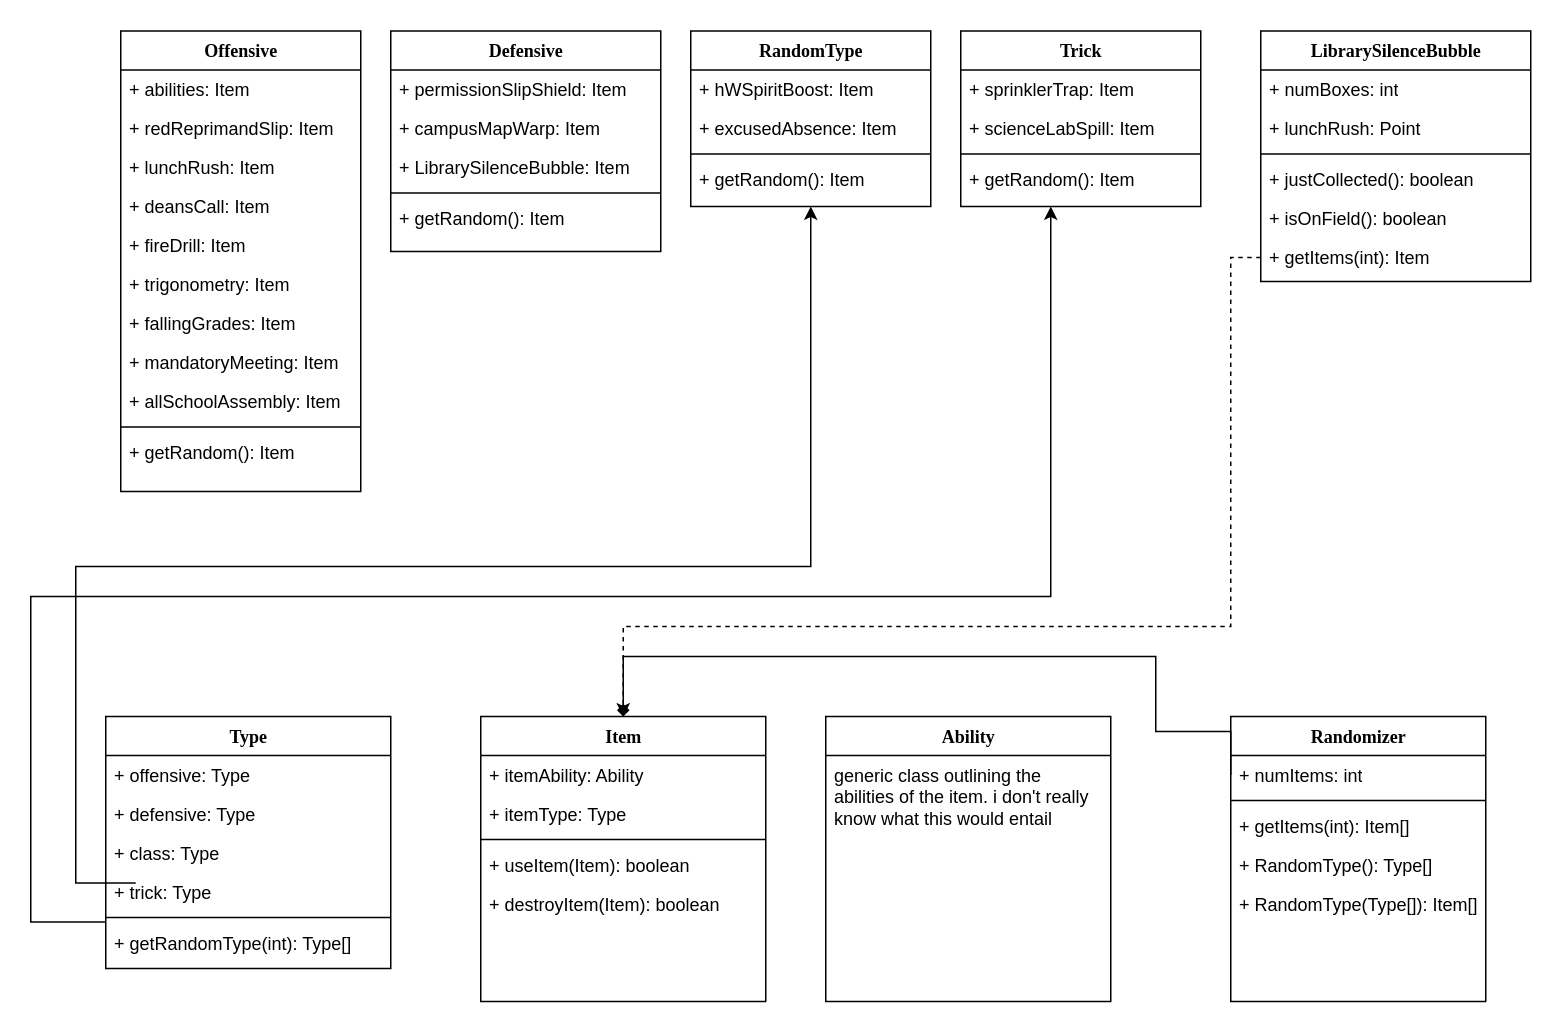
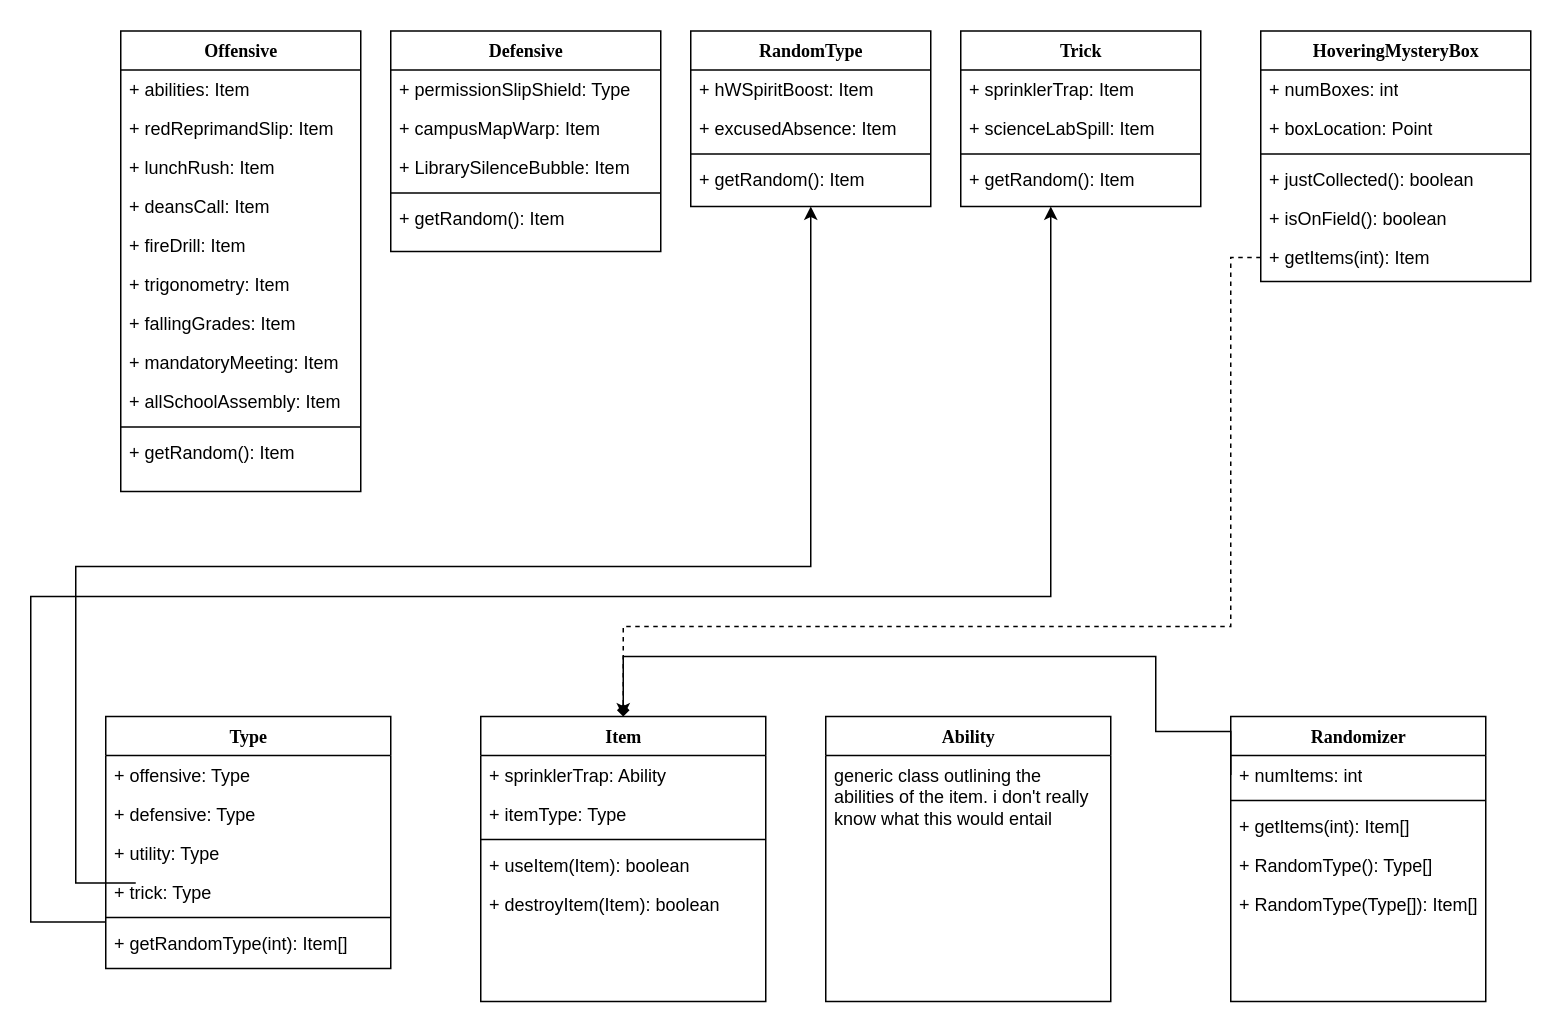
- <mxCell id="2" value="LibrarySilenceBubble" style="swimlane;html=1;fontStyle=1;align=center;verticalAlign=top;childLayout=stackLayout;horizontal=1;startSize=26;horizontalStack=0;resizeParent=1;resizeLast=0;collapsible=1;marginBottom=0;swimlaneFillColor=#ffffff;rounded=0;shadow=0;comic=0;labelBackgroundColor=none;strokeWidth=1;fillColor=none;fontFamily=Verdana;fontSize=12" parent="1" vertex="1"><mxGeometry x="840" y="20" width="180" height="167" as="geometry" /></mxCell>
+ <mxCell id="2" value="HoveringMysteryBox" style="swimlane;html=1;fontStyle=1;align=center;verticalAlign=top;childLayout=stackLayout;horizontal=1;startSize=26;horizontalStack=0;resizeParent=1;resizeLast=0;collapsible=1;marginBottom=0;swimlaneFillColor=#ffffff;rounded=0;shadow=0;comic=0;labelBackgroundColor=none;strokeWidth=1;fillColor=none;fontFamily=Verdana;fontSize=12" parent="1" vertex="1"><mxGeometry x="840" y="20" width="180" height="167" as="geometry" /></mxCell>
- <mxCell id="40" value="+ permissionSlipShield: Item" style="text;html=1;strokeColor=none;fillColor=none;align=left;verticalAlign=top;spacingLeft=4;spacingRight=4;whiteSpace=wrap;overflow=hidden;rotatable=0;points=[[0,0.5],[1,0.5]];portConstraint=eastwest;" vertex="1" parent="39"><mxGeometry y="26" width="180" height="26" as="geometry" /></mxCell>
+ <mxCell id="40" value="+ permissionSlipShield: Type" style="text;html=1;strokeColor=none;fillColor=none;align=left;verticalAlign=top;spacingLeft=4;spacingRight=4;whiteSpace=wrap;overflow=hidden;rotatable=0;points=[[0,0.5],[1,0.5]];portConstraint=eastwest;" vertex="1" parent="39"><mxGeometry y="26" width="180" height="26" as="geometry" /></mxCell>
- <mxCell id="4" value="+ lunchRush: Point" style="text;html=1;strokeColor=none;fillColor=none;align=left;verticalAlign=top;spacingLeft=4;spacingRight=4;whiteSpace=wrap;overflow=hidden;rotatable=0;points=[[0,0.5],[1,0.5]];portConstraint=eastwest;" vertex="1" parent="2"><mxGeometry y="52" width="180" height="26" as="geometry" /></mxCell>
+ <mxCell id="4" value="+ boxLocation: Point" style="text;html=1;strokeColor=none;fillColor=none;align=left;verticalAlign=top;spacingLeft=4;spacingRight=4;whiteSpace=wrap;overflow=hidden;rotatable=0;points=[[0,0.5],[1,0.5]];portConstraint=eastwest;" vertex="1" parent="2"><mxGeometry y="52" width="180" height="26" as="geometry" /></mxCell>
- <mxCell id="51" value="+ itemAbility: Ability" style="text;html=1;strokeColor=none;fillColor=none;align=left;verticalAlign=top;spacingLeft=4;spacingRight=4;whiteSpace=wrap;overflow=hidden;rotatable=0;points=[[0,0.5],[1,0.5]];portConstraint=eastwest;" vertex="1" parent="50"><mxGeometry y="26" width="190" height="26" as="geometry" /></mxCell>
+ <mxCell id="51" value="+ sprinklerTrap: Ability" style="text;html=1;strokeColor=none;fillColor=none;align=left;verticalAlign=top;spacingLeft=4;spacingRight=4;whiteSpace=wrap;overflow=hidden;rotatable=0;points=[[0,0.5],[1,0.5]];portConstraint=eastwest;" vertex="1" parent="50"><mxGeometry y="26" width="190" height="26" as="geometry" /></mxCell>
- <mxCell id="12" value="+ class: Type" style="text;html=1;strokeColor=none;fillColor=none;align=left;verticalAlign=top;spacingLeft=4;spacingRight=4;whiteSpace=wrap;overflow=hidden;rotatable=0;points=[[0,0.5],[1,0.5]];portConstraint=eastwest;" parent="9" vertex="1"><mxGeometry y="78" width="190" height="26" as="geometry" /></mxCell>
+ <mxCell id="12" value="+ utility: Type" style="text;html=1;strokeColor=none;fillColor=none;align=left;verticalAlign=top;spacingLeft=4;spacingRight=4;whiteSpace=wrap;overflow=hidden;rotatable=0;points=[[0,0.5],[1,0.5]];portConstraint=eastwest;" parent="9" vertex="1"><mxGeometry y="78" width="190" height="26" as="geometry" /></mxCell>
- <mxCell id="15" value="+ getRandomType(int): Type[]" style="text;html=1;strokeColor=none;fillColor=none;align=left;verticalAlign=top;spacingLeft=4;spacingRight=4;whiteSpace=wrap;overflow=hidden;rotatable=0;points=[[0,0.5],[1,0.5]];portConstraint=eastwest;" parent="9" vertex="1"><mxGeometry y="138" width="190" height="26" as="geometry" /></mxCell>
+ <mxCell id="15" value="+ getRandomType(int): Item[]" style="text;html=1;strokeColor=none;fillColor=none;align=left;verticalAlign=top;spacingLeft=4;spacingRight=4;whiteSpace=wrap;overflow=hidden;rotatable=0;points=[[0,0.5],[1,0.5]];portConstraint=eastwest;" parent="9" vertex="1"><mxGeometry y="138" width="190" height="26" as="geometry" /></mxCell>
